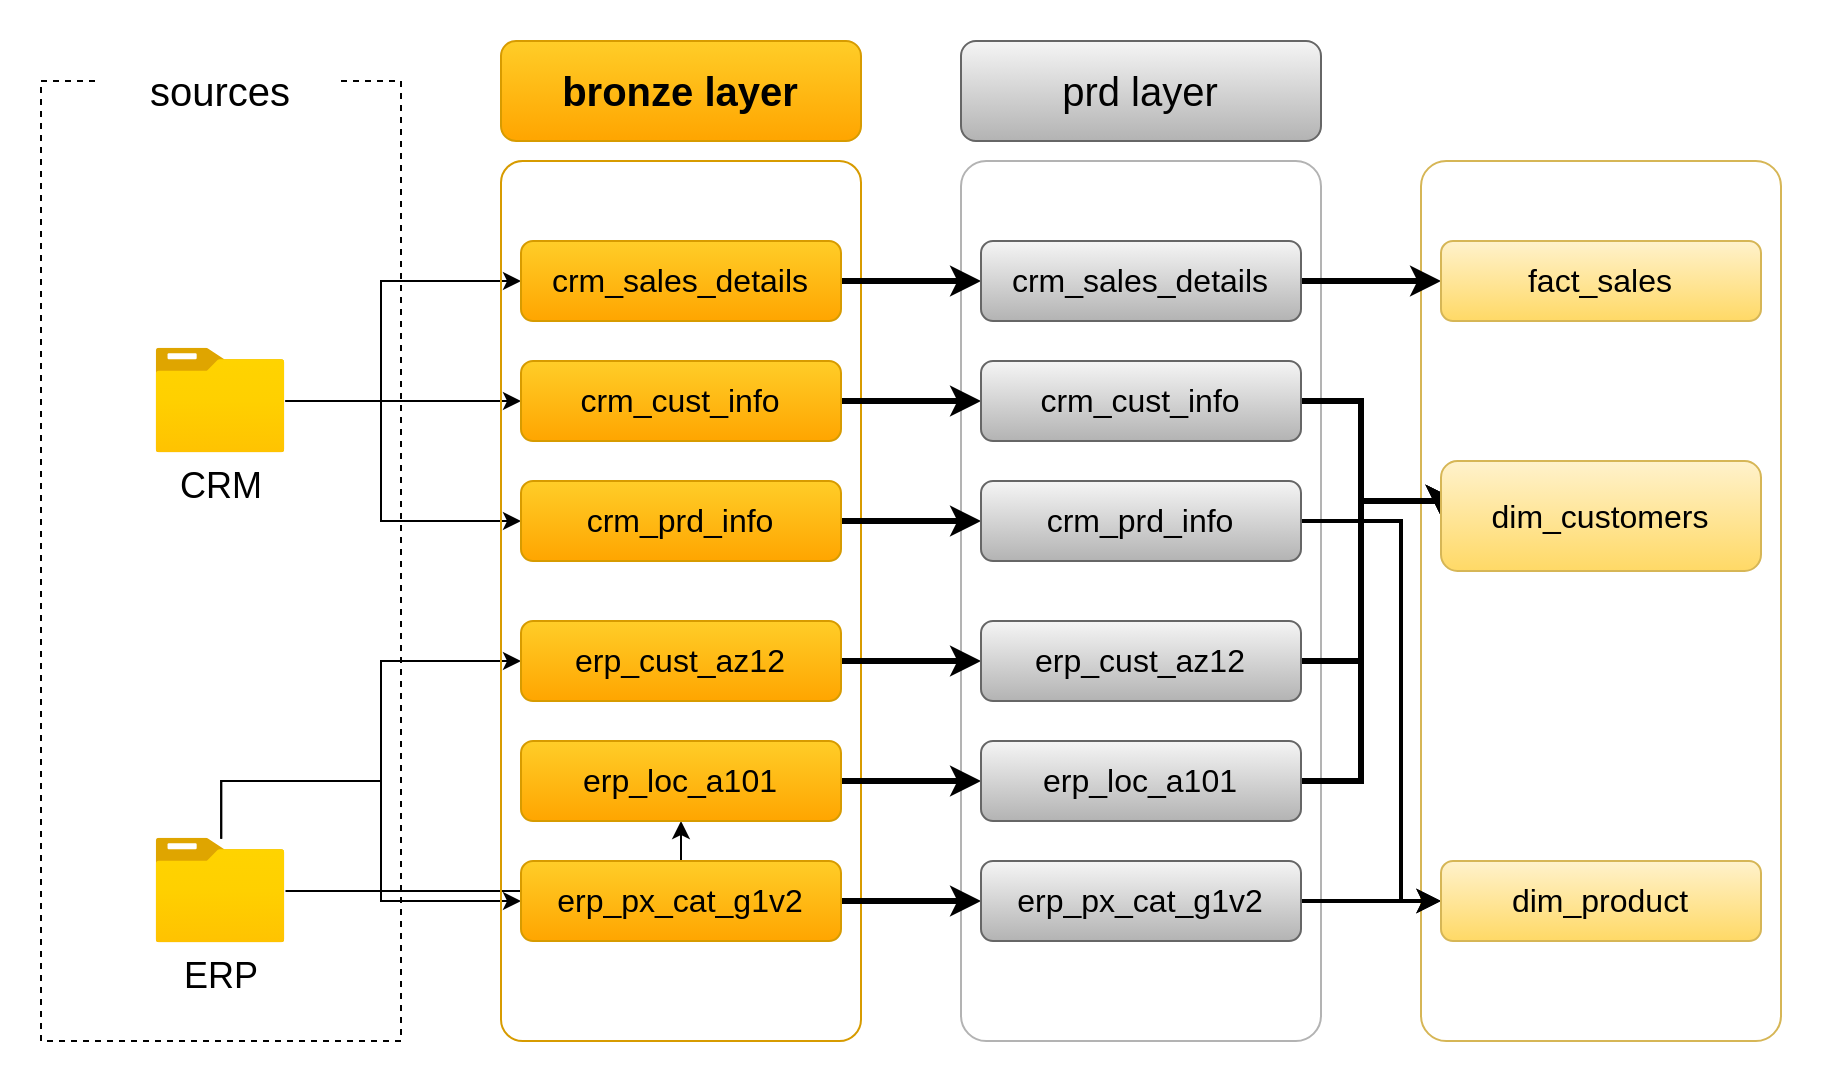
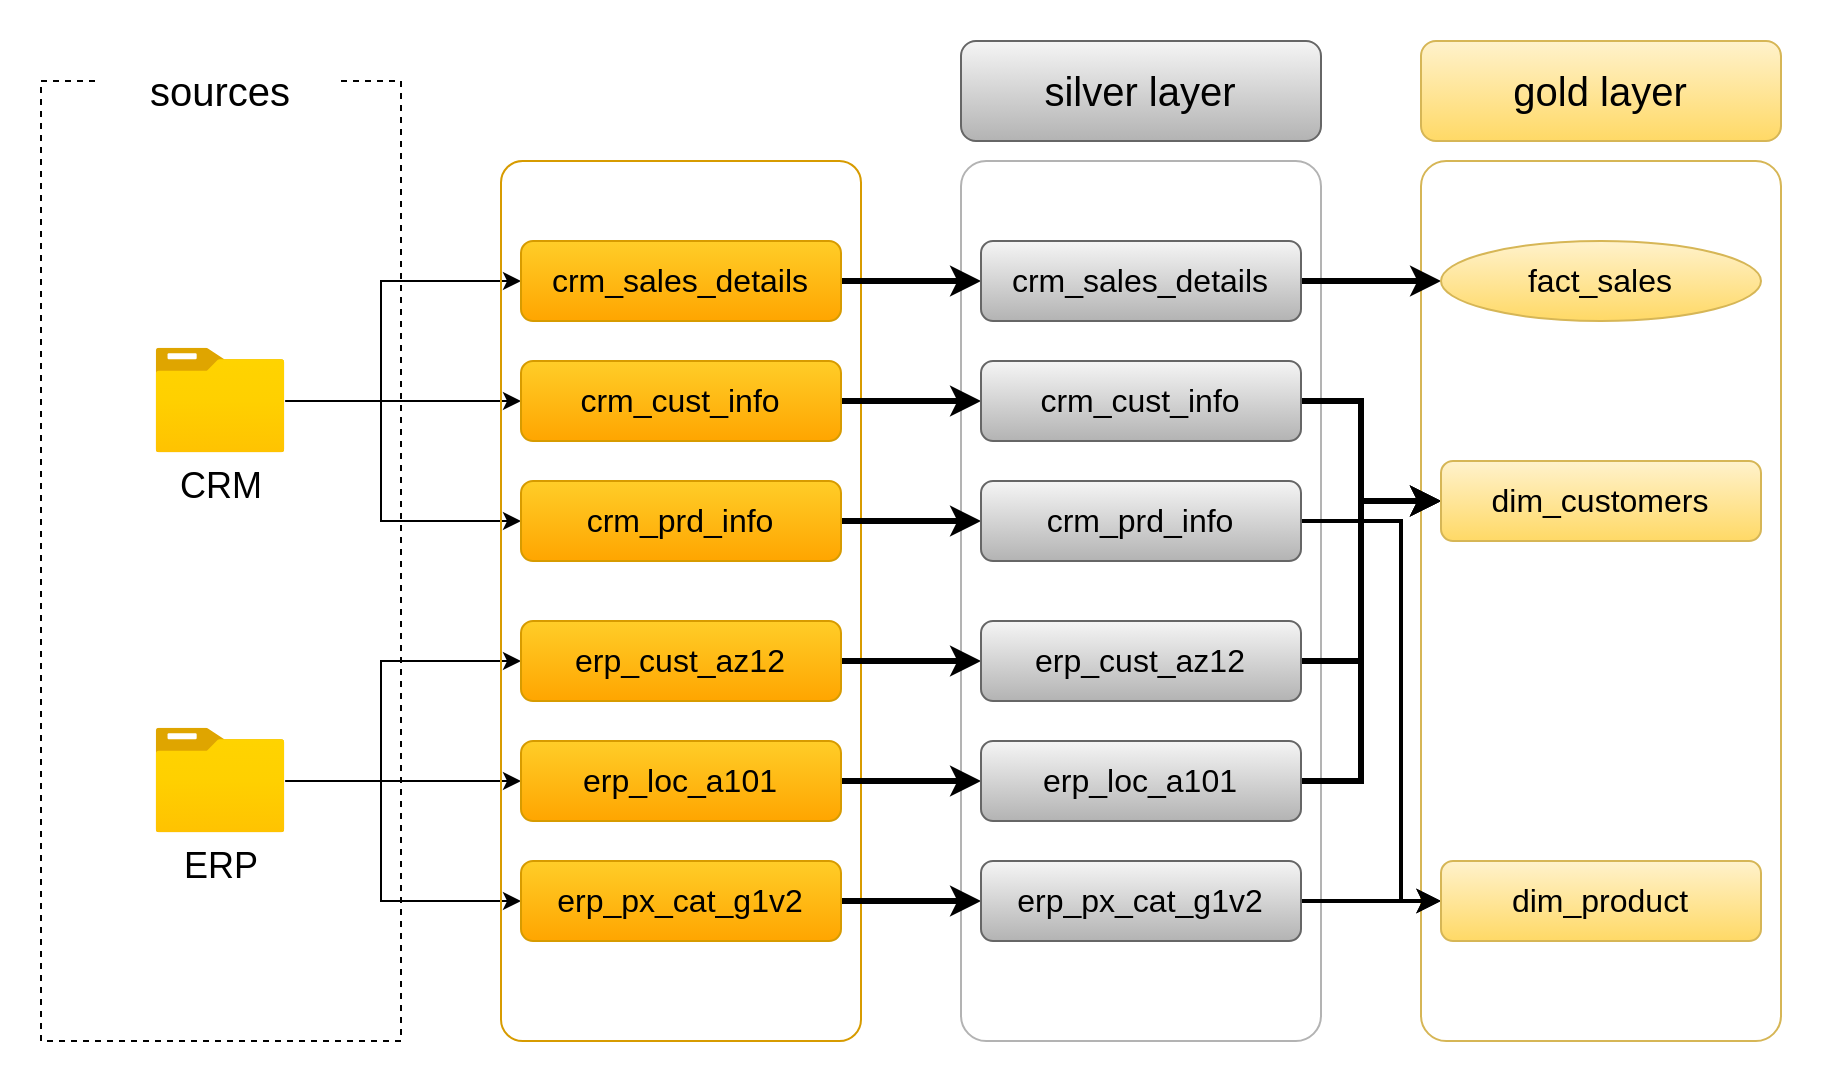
- <mxCell id="13" value="&lt;font style=&quot;font-size: 20px; color: rgb(0, 0, 0);&quot;&gt;&lt;b&gt;bronze layer&lt;/b&gt;&lt;/font&gt;" style="rounded=1;whiteSpace=wrap;html=1;fillColor=#ffcd28;strokeColor=#d79b00;gradientColor=#ffa500;" parent="1" vertex="1"><mxGeometry x="250" y="20" width="180" height="50" as="geometry" /></mxCell>
- <mxCell id="15" value="&lt;font style=&quot;font-size: 20px; color: rgb(1, 1, 1);&quot;&gt;prd layer&lt;/font&gt;" style="rounded=1;whiteSpace=wrap;html=1;fillColor=#f5f5f5;gradientColor=#b3b3b3;strokeColor=#666666;" parent="1" vertex="1"><mxGeometry x="480" y="20" width="180" height="50" as="geometry" /></mxCell>
+ <mxCell id="15" value="&lt;font style=&quot;font-size: 20px; color: rgb(1, 1, 1);&quot;&gt;silver layer&lt;/font&gt;" style="rounded=1;whiteSpace=wrap;html=1;fillColor=#f5f5f5;gradientColor=#b3b3b3;strokeColor=#666666;" parent="1" vertex="1"><mxGeometry x="480" y="20" width="180" height="50" as="geometry" /></mxCell>
+ <mxCell id="17" value="&lt;font style=&quot;font-size: 20px; color: rgb(0, 0, 0);&quot;&gt;gold layer&lt;/font&gt;" style="rounded=1;whiteSpace=wrap;html=1;fillColor=#fff2cc;gradientColor=#ffd966;strokeColor=#d6b656;" parent="1" vertex="1"><mxGeometry x="710" y="20" width="180" height="50" as="geometry" /></mxCell>
- <mxCell id="42" value="&lt;font style=&quot;color: rgb(0, 0, 0); font-size: 16px;&quot;&gt;fact_sales&lt;/font&gt;" style="rounded=1;whiteSpace=wrap;html=1;fillColor=#fff2cc;strokeColor=#d6b656;gradientColor=#ffd966;" vertex="1" parent="1"><mxGeometry x="720" y="120" width="160" height="40" as="geometry" /></mxCell>
+ <mxCell id="42" value="&lt;font style=&quot;color: rgb(0, 0, 0); font-size: 16px;&quot;&gt;fact_sales&lt;/font&gt;" style="ellipse;whiteSpace=wrap;html=1;fillColor=#fff2cc;strokeColor=#d6b656;gradientColor=#ffd966;" vertex="1" parent="1"><mxGeometry x="720" y="120" width="160" height="40" as="geometry" /></mxCell>
- <mxCell id="43" value="&lt;font style=&quot;color: rgb(0, 0, 0); font-size: 16px;&quot;&gt;dim_customers&lt;/font&gt;" style="rounded=1;whiteSpace=wrap;html=1;fillColor=#fff2cc;strokeColor=#d6b656;gradientColor=#ffd966;" vertex="1" parent="1"><mxGeometry x="720" y="230" width="160" height="55" as="geometry" /></mxCell>
+ <mxCell id="43" value="&lt;font style=&quot;color: rgb(0, 0, 0); font-size: 16px;&quot;&gt;dim_customers&lt;/font&gt;" style="rounded=1;whiteSpace=wrap;html=1;fillColor=#fff2cc;strokeColor=#d6b656;gradientColor=#ffd966;" vertex="1" parent="1"><mxGeometry x="720" y="230" width="160" height="40" as="geometry" /></mxCell>
- <mxCell id="11" value="&lt;font style=&quot;font-size: 18px;&quot;&gt;ERP&lt;/font&gt;" style="image;aspect=fixed;html=1;points=[];align=center;fontSize=12;image=img/lib/azure2/general/Folder_Blank.svg;" parent="1" vertex="1"><mxGeometry x="77.75" y="418.82" width="64.5" height="52.35" as="geometry" /></mxCell>
+ <mxCell id="11" value="&lt;font style=&quot;font-size: 18px;&quot;&gt;ERP&lt;/font&gt;" style="image;aspect=fixed;html=1;points=[];align=center;fontSize=12;image=img/lib/azure2/general/Folder_Blank.svg;" parent="1" vertex="1"><mxGeometry x="77.75" y="363.82" width="64.5" height="52.35" as="geometry" /></mxCell>
